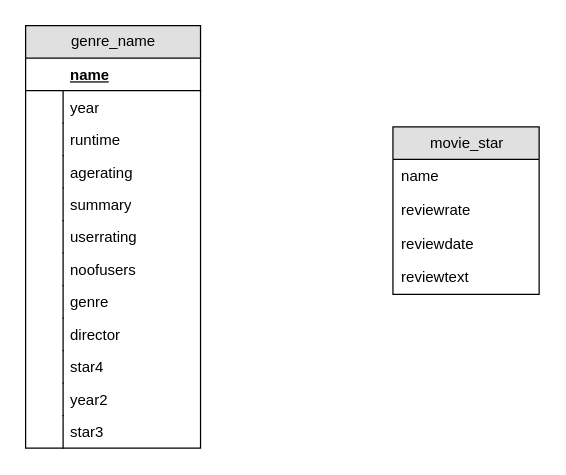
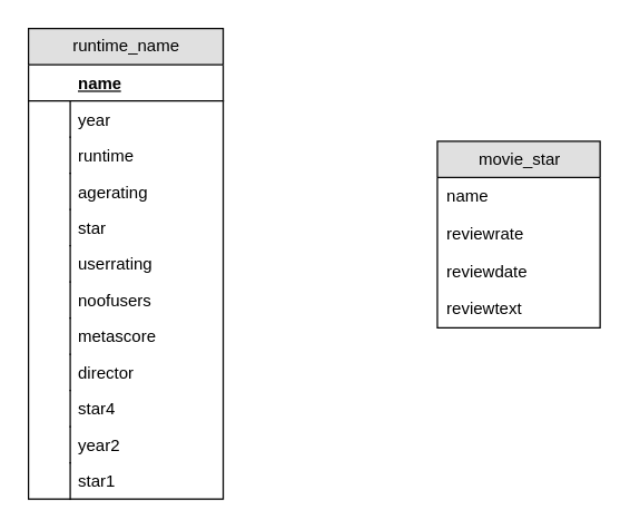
- <mxCell id="2" value="genre_name" style="swimlane;html=1;fontStyle=0;childLayout=stackLayout;horizontal=1;startSize=26;fillColor=#e0e0e0;horizontalStack=0;resizeParent=1;resizeLast=0;collapsible=1;marginBottom=0;swimlaneFillColor=#ffffff;" parent="1" vertex="1"><mxGeometry x="20" y="20" width="140" height="338" as="geometry" /></mxCell>
+ <mxCell id="2" value="runtime_name" style="swimlane;html=1;fontStyle=0;childLayout=stackLayout;horizontal=1;startSize=26;fillColor=#e0e0e0;horizontalStack=0;resizeParent=1;resizeLast=0;collapsible=1;marginBottom=0;swimlaneFillColor=#ffffff;" parent="1" vertex="1"><mxGeometry x="20" y="20" width="140" height="338" as="geometry" /></mxCell>
- <mxCell id="10" value="summary" style="shape=partialRectangle;top=0;left=0;right=0;bottom=0;html=1;align=left;verticalAlign=top;fillColor=none;spacingLeft=34;spacingRight=4;whiteSpace=wrap;overflow=hidden;rotatable=0;points=[[0,0.5],[1,0.5]];portConstraint=eastwest;dropTarget=0;" vertex="1" parent="2"><mxGeometry y="130" width="140" height="26" as="geometry" /></mxCell>
+ <mxCell id="10" value="star" style="shape=partialRectangle;top=0;left=0;right=0;bottom=0;html=1;align=left;verticalAlign=top;fillColor=none;spacingLeft=34;spacingRight=4;whiteSpace=wrap;overflow=hidden;rotatable=0;points=[[0,0.5],[1,0.5]];portConstraint=eastwest;dropTarget=0;" vertex="1" parent="2"><mxGeometry y="130" width="140" height="26" as="geometry" /></mxCell>
- <mxCell id="16" value="genre" style="shape=partialRectangle;top=0;left=0;right=0;bottom=0;html=1;align=left;verticalAlign=top;fillColor=none;spacingLeft=34;spacingRight=4;whiteSpace=wrap;overflow=hidden;rotatable=0;points=[[0,0.5],[1,0.5]];portConstraint=eastwest;dropTarget=0;" vertex="1" parent="2"><mxGeometry y="208" width="140" height="26" as="geometry" /></mxCell>
+ <mxCell id="16" value="metascore" style="shape=partialRectangle;top=0;left=0;right=0;bottom=0;html=1;align=left;verticalAlign=top;fillColor=none;spacingLeft=34;spacingRight=4;whiteSpace=wrap;overflow=hidden;rotatable=0;points=[[0,0.5],[1,0.5]];portConstraint=eastwest;dropTarget=0;" vertex="1" parent="2"><mxGeometry y="208" width="140" height="26" as="geometry" /></mxCell>
- <mxCell id="24" value="star3" style="shape=partialRectangle;top=0;left=0;right=0;bottom=0;html=1;align=left;verticalAlign=top;fillColor=none;spacingLeft=34;spacingRight=4;whiteSpace=wrap;overflow=hidden;rotatable=0;points=[[0,0.5],[1,0.5]];portConstraint=eastwest;dropTarget=0;" vertex="1" parent="2"><mxGeometry y="312" width="140" height="26" as="geometry" /></mxCell>
+ <mxCell id="24" value="star1" style="shape=partialRectangle;top=0;left=0;right=0;bottom=0;html=1;align=left;verticalAlign=top;fillColor=none;spacingLeft=34;spacingRight=4;whiteSpace=wrap;overflow=hidden;rotatable=0;points=[[0,0.5],[1,0.5]];portConstraint=eastwest;dropTarget=0;" vertex="1" parent="2"><mxGeometry y="312" width="140" height="26" as="geometry" /></mxCell>
